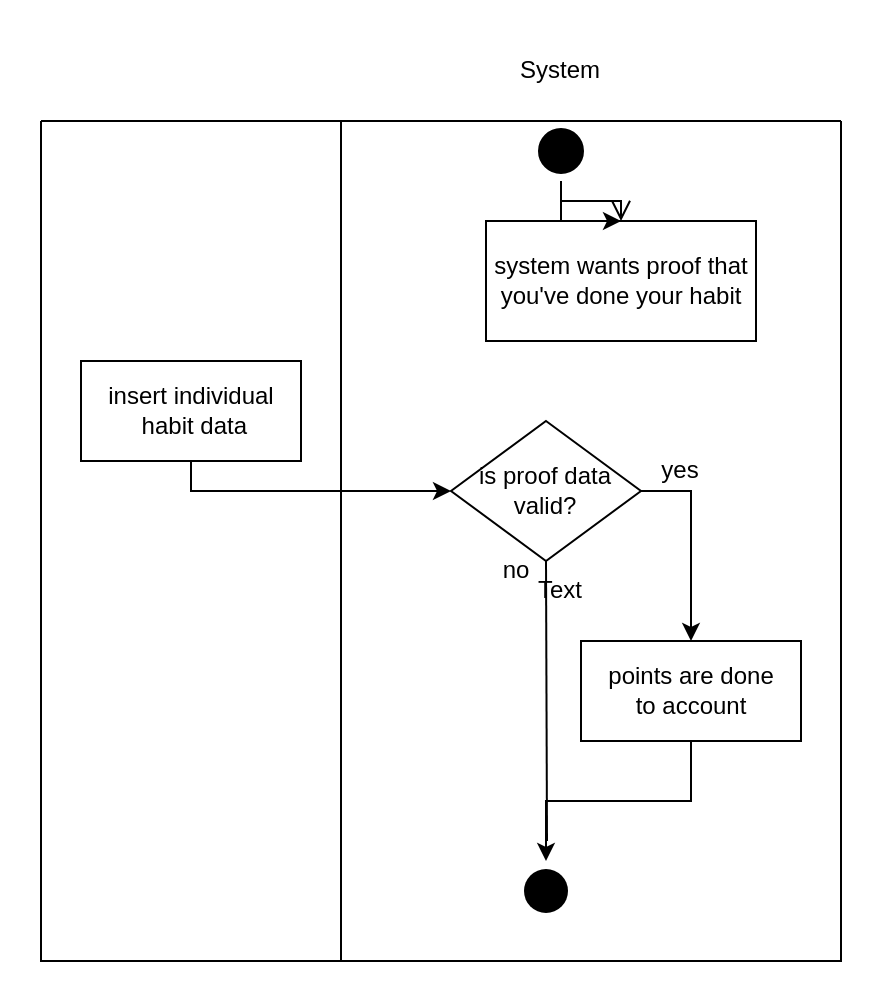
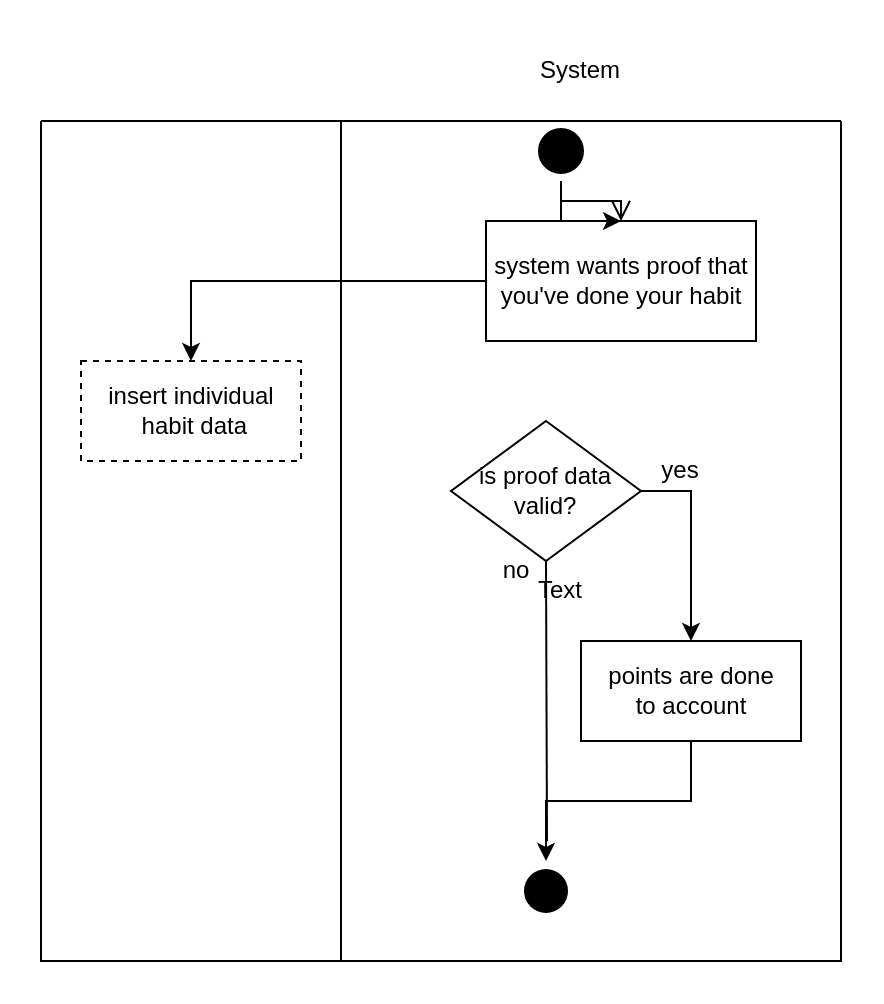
- <mxCell id="17" value="System" style="text;html=1;strokeColor=none;fillColor=none;align=center;verticalAlign=middle;whiteSpace=wrap;rounded=0;" parent="1" vertex="1"><mxGeometry x="250" y="20" width="60" height="30" as="geometry" /></mxCell>
+ <mxCell id="17" value="System" style="text;html=1;strokeColor=none;fillColor=none;align=center;verticalAlign=middle;whiteSpace=wrap;rounded=0;" parent="1" vertex="1"><mxGeometry x="260" y="20" width="60" height="30" as="geometry" /></mxCell>
+ <mxCell id="18" value="" style="edgeStyle=orthogonalEdgeStyle;rounded=0;orthogonalLoop=1;jettySize=auto;html=1;strokeColor=#000000;" parent="1" source="3" target="16" edge="1"><mxGeometry relative="1" as="geometry" /></mxCell>
- <mxCell id="16" value="insert individual&lt;br&gt;&amp;nbsp;habit data" style="html=1;strokeColor=#000000;" parent="15" vertex="1"><mxGeometry x="20" y="120" width="110" height="50" as="geometry" /></mxCell>
+ <mxCell id="16" value="insert individual&lt;br&gt;&amp;nbsp;habit data" style="html=1;strokeColor=#000000;dashed=1;" parent="15" vertex="1"><mxGeometry x="20" y="120" width="110" height="50" as="geometry" /></mxCell>
- <mxCell id="19" value="" style="endArrow=classic;html=1;rounded=0;entryX=0;entryY=0.5;entryDx=0;entryDy=0;exitX=0.5;exitY=1;exitDx=0;exitDy=0;" edge="1" parent="1" source="16" target="7"><mxGeometry width="50" height="50" relative="1" as="geometry"><mxPoint x="30" y="360" as="sourcePoint" /><mxPoint x="80" y="310" as="targetPoint" /><Array as="points"><mxPoint x="95" y="245" /></Array></mxGeometry></mxCell>
